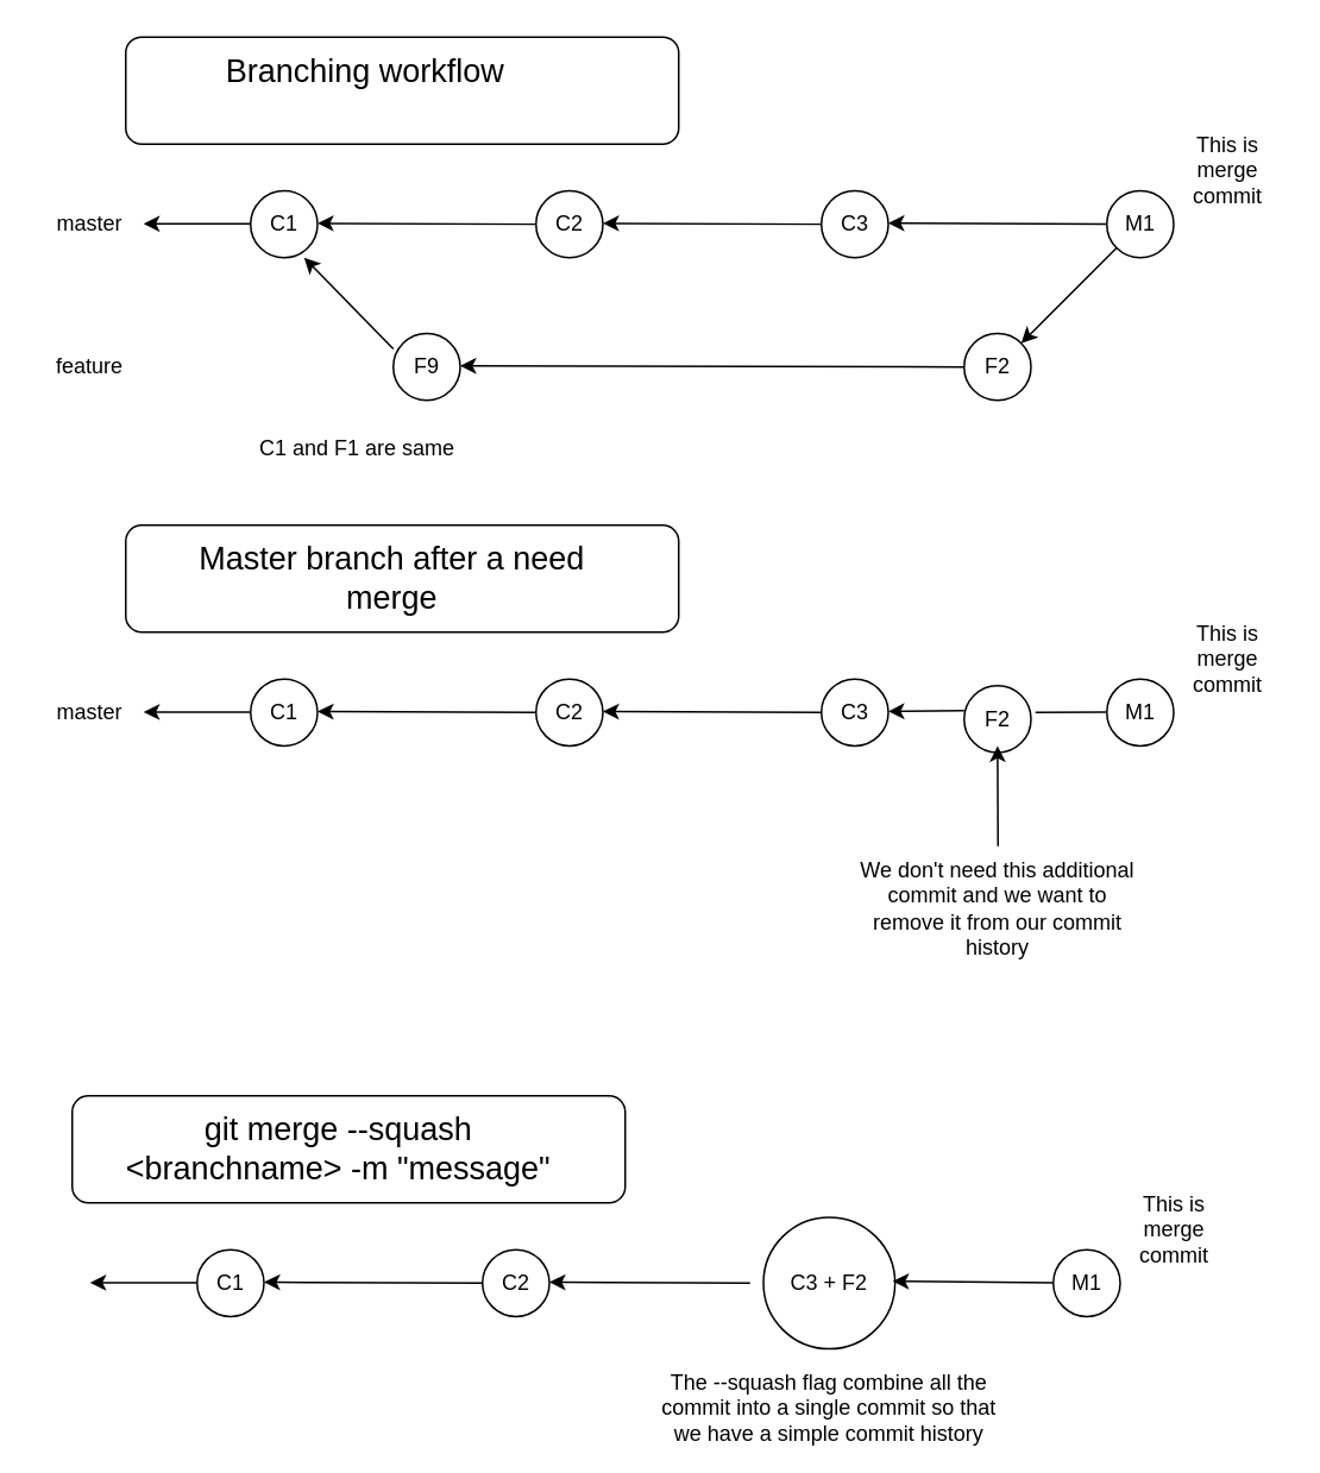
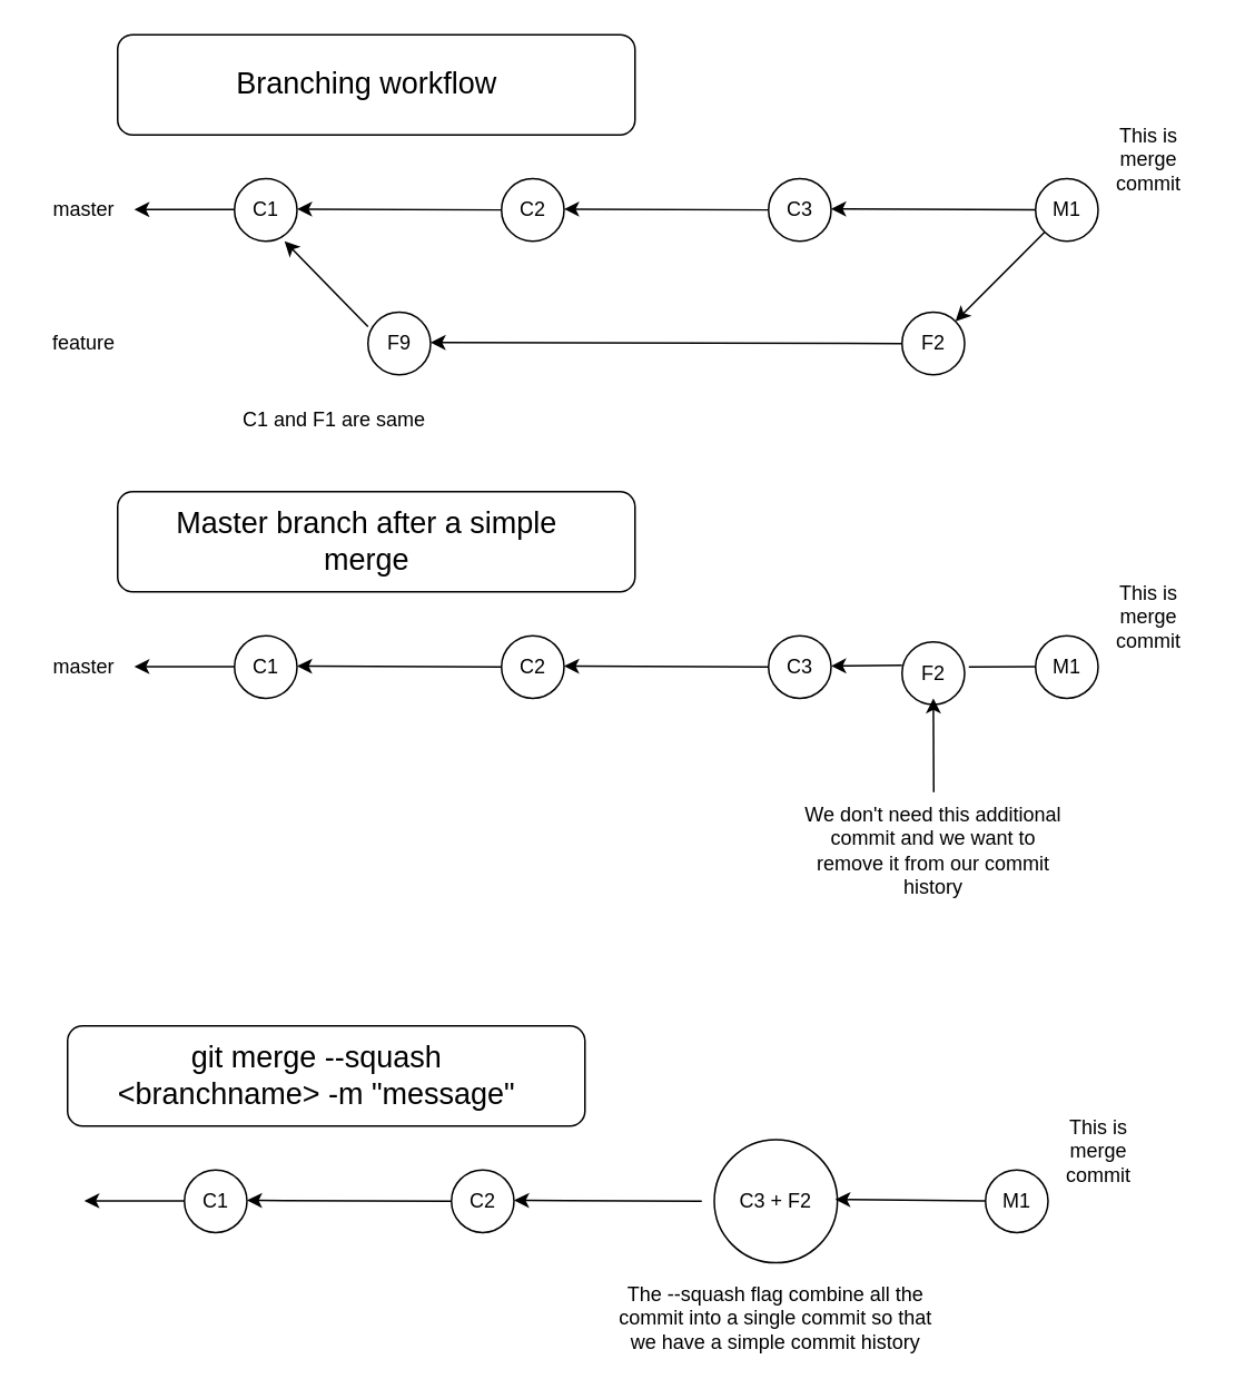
- <mxCell id="25" value="&lt;font style=&quot;font-size: 18px;&quot;&gt;Branching workflow&lt;/font&gt;" style="text;html=1;strokeColor=none;fillColor=none;align=center;verticalAlign=middle;whiteSpace=wrap;rounded=0;" vertex="1" parent="1"><mxGeometry x="73.75" y="25.25" width="261.25" height="30" as="geometry" /></mxCell>
+ <mxCell id="25" value="&lt;font style=&quot;font-size: 18px;&quot;&gt;Branching workflow&lt;/font&gt;" style="text;html=1;strokeColor=none;fillColor=none;align=center;verticalAlign=middle;whiteSpace=wrap;rounded=0;" vertex="1" parent="1"><mxGeometry x="88.75" y="35.25" width="261.25" height="30" as="geometry" /></mxCell>
- <mxCell id="41" value="&lt;font style=&quot;font-size: 18px;&quot;&gt;Master branch after a need merge&lt;/font&gt;" style="text;html=1;strokeColor=none;fillColor=none;align=center;verticalAlign=middle;whiteSpace=wrap;rounded=0;" vertex="1" parent="1"><mxGeometry x="88.75" y="309" width="261.25" height="30" as="geometry" /></mxCell>
+ <mxCell id="41" value="&lt;font style=&quot;font-size: 18px;&quot;&gt;Master branch after a simple merge&lt;/font&gt;" style="text;html=1;strokeColor=none;fillColor=none;align=center;verticalAlign=middle;whiteSpace=wrap;rounded=0;" vertex="1" parent="1"><mxGeometry x="88.75" y="309" width="261.25" height="30" as="geometry" /></mxCell>
